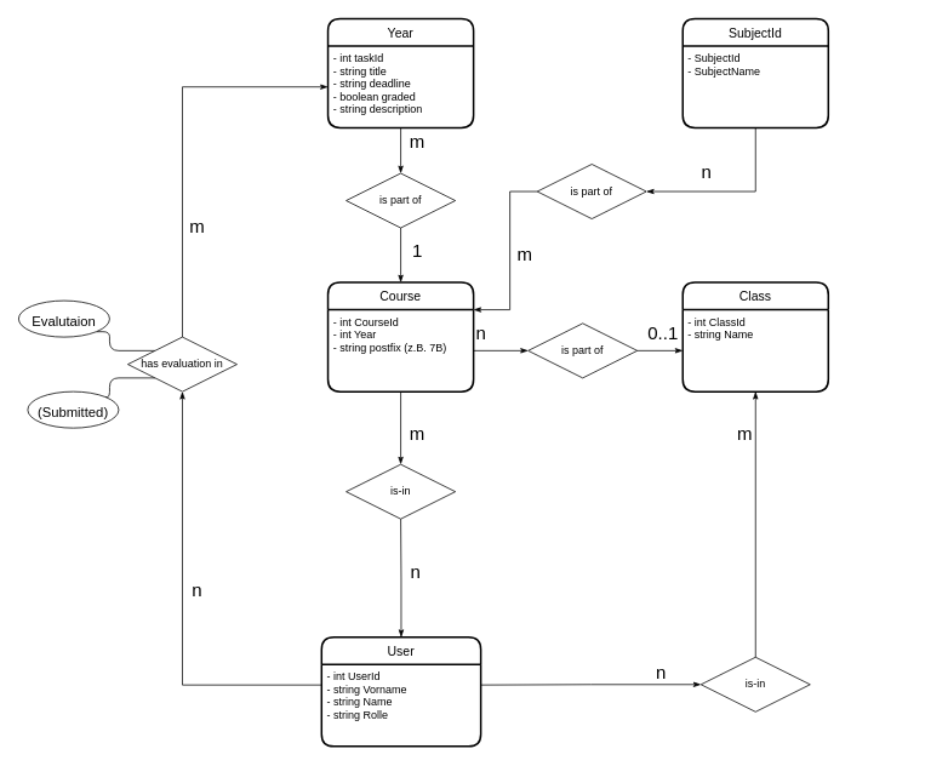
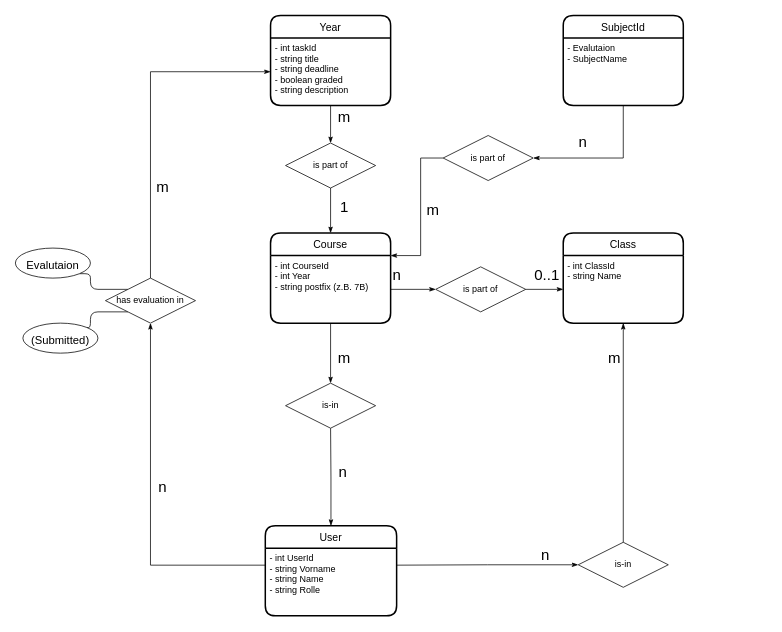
- <mxCell id="38" value="- SubjectId&#10;- SubjectName&#10;" style="align=left;strokeColor=none;fillColor=none;spacingLeft=4;fontSize=12;verticalAlign=top;resizable=0;rotatable=0;part=1;" parent="37" vertex="1"><mxGeometry y="30" width="160" height="90" as="geometry" /></mxCell>
+ <mxCell id="38" value="- Evalutaion&#10;- SubjectName&#10;" style="align=left;strokeColor=none;fillColor=none;spacingLeft=4;fontSize=12;verticalAlign=top;resizable=0;rotatable=0;part=1;" parent="37" vertex="1"><mxGeometry y="30" width="160" height="90" as="geometry" /></mxCell>
